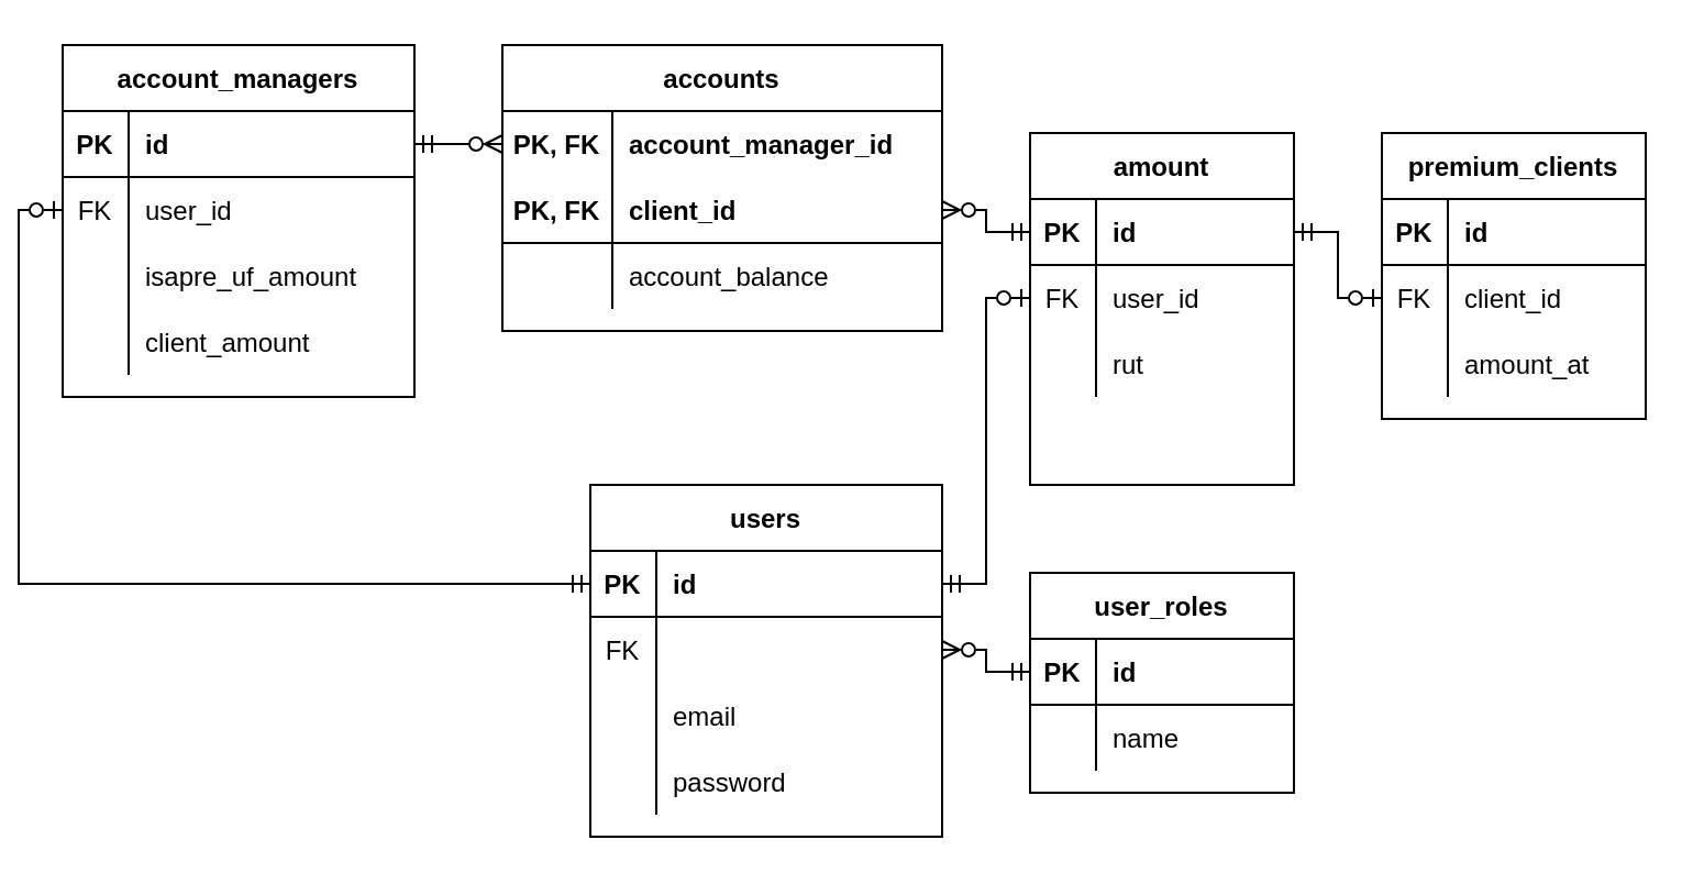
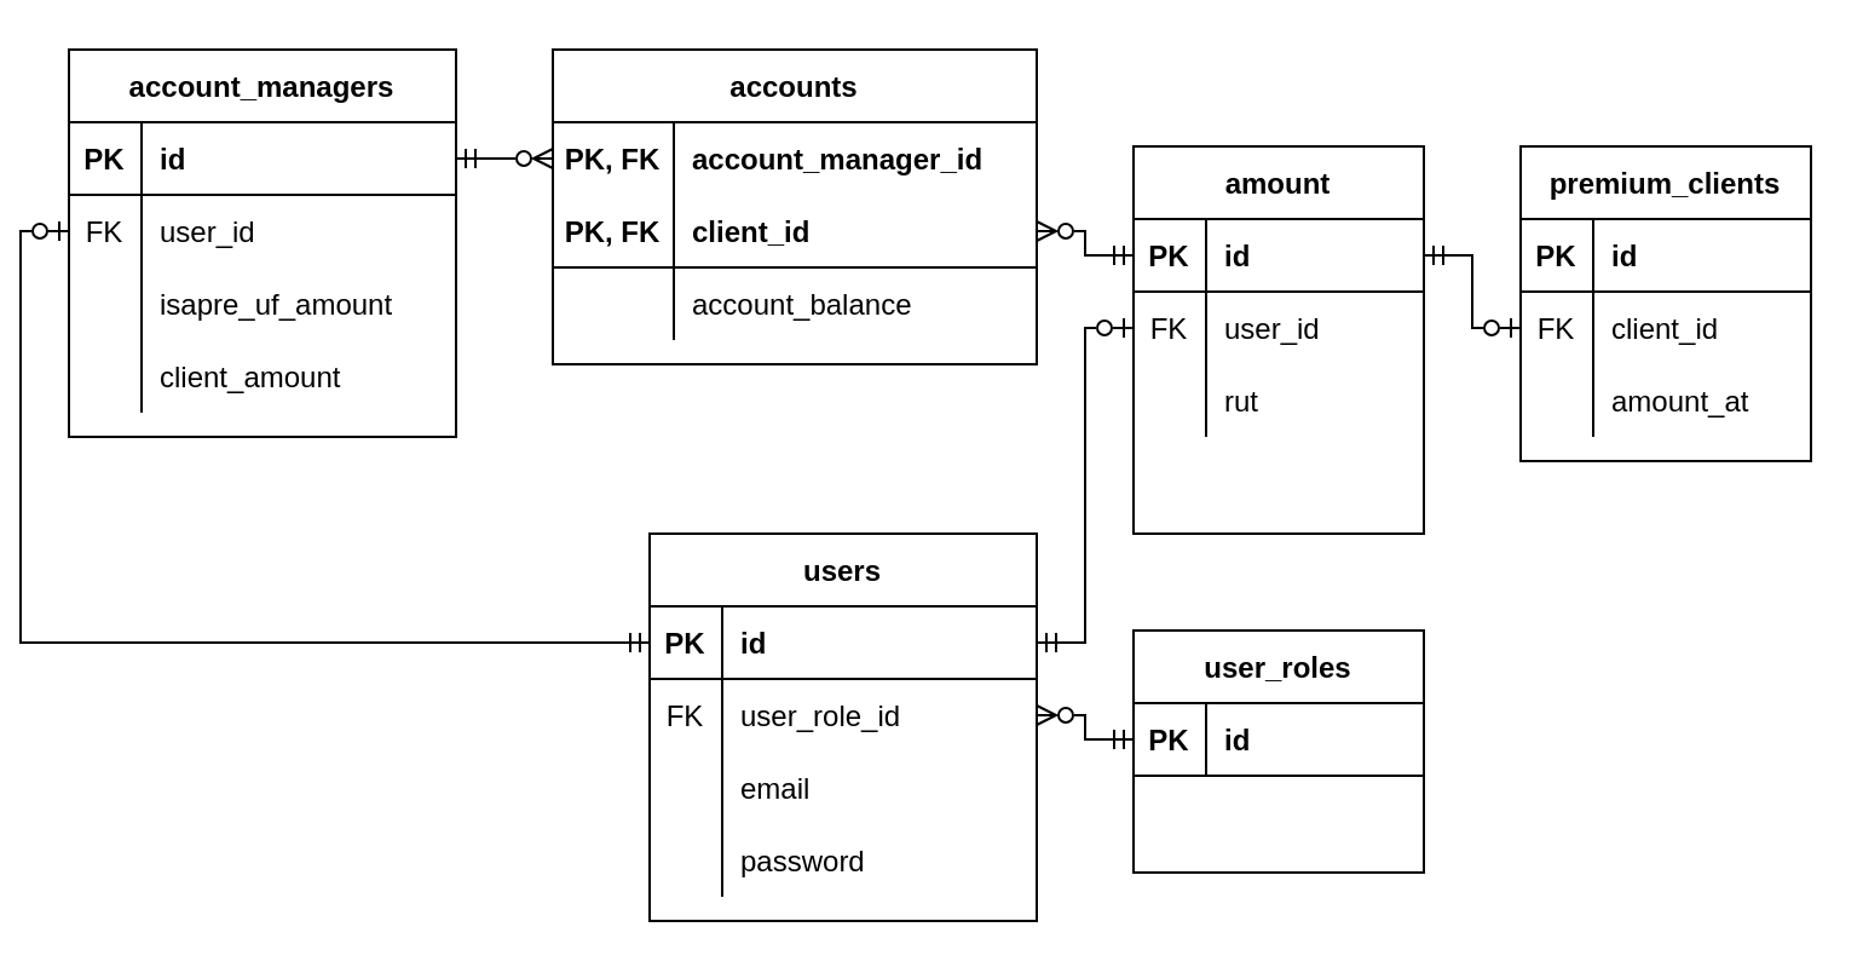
+ <mxCell id="15" value="user_role_id" style="shape=partialRectangle;overflow=hidden;connectable=0;fillColor=none;top=0;left=0;bottom=0;right=0;align=left;spacingLeft=6;" vertex="1" parent="13"><mxGeometry x="30" width="130" height="30" as="geometry"><mxRectangle width="130" height="30" as="alternateBounds" /></mxGeometry></mxCell>
- <mxCell id="8" value="name" style="shape=partialRectangle;overflow=hidden;connectable=0;fillColor=none;top=0;left=0;bottom=0;right=0;align=left;spacingLeft=6;" vertex="1" parent="6"><mxGeometry x="30" width="90" height="30" as="geometry"><mxRectangle width="90" height="30" as="alternateBounds" /></mxGeometry></mxCell>
